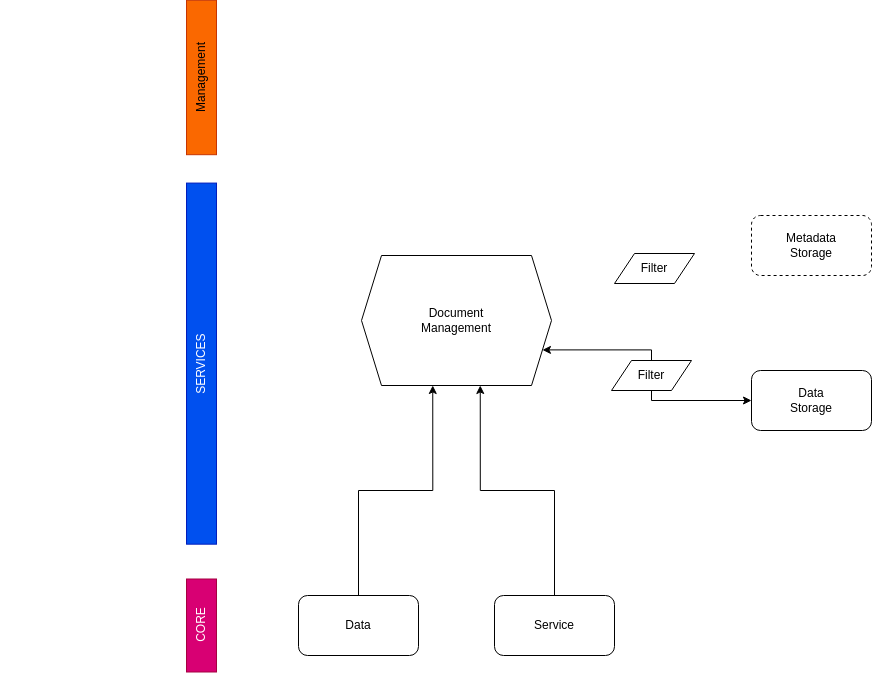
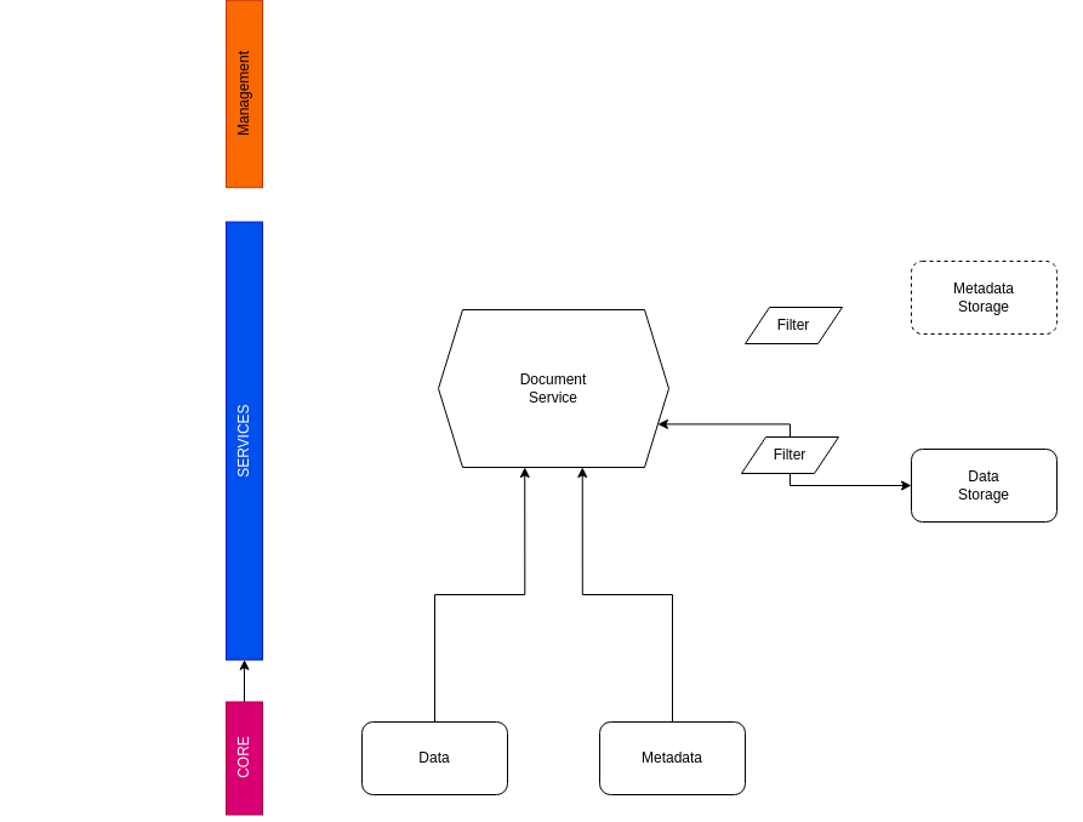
- <mxCell id="2" value="Document&lt;br&gt;Management" style="shape=hexagon;perimeter=hexagonPerimeter2;whiteSpace=wrap;html=1;fixedSize=1;" parent="1" vertex="1"><mxGeometry x="361" y="213" width="190" height="130" as="geometry" /></mxCell>
+ <mxCell id="2" value="Document&lt;br&gt;Service" style="shape=hexagon;perimeter=hexagonPerimeter2;whiteSpace=wrap;html=1;fixedSize=1;" parent="1" vertex="1"><mxGeometry x="361" y="213" width="190" height="130" as="geometry" /></mxCell>
+ <mxCell id="10" value="" style="edgeStyle=orthogonalEdgeStyle;rounded=0;orthogonalLoop=1;jettySize=auto;html=1;" edge="1" parent="1" source="11" target="12"><mxGeometry relative="1" as="geometry" /></mxCell>
- <mxCell id="8" value="Service" style="rounded=1;whiteSpace=wrap;html=1;" vertex="1" parent="1"><mxGeometry x="494" y="553" width="120" height="60" as="geometry" /></mxCell>
+ <mxCell id="8" value="Metadata" style="rounded=1;whiteSpace=wrap;html=1;" vertex="1" parent="1"><mxGeometry x="494" y="553" width="120" height="60" as="geometry" /></mxCell>
